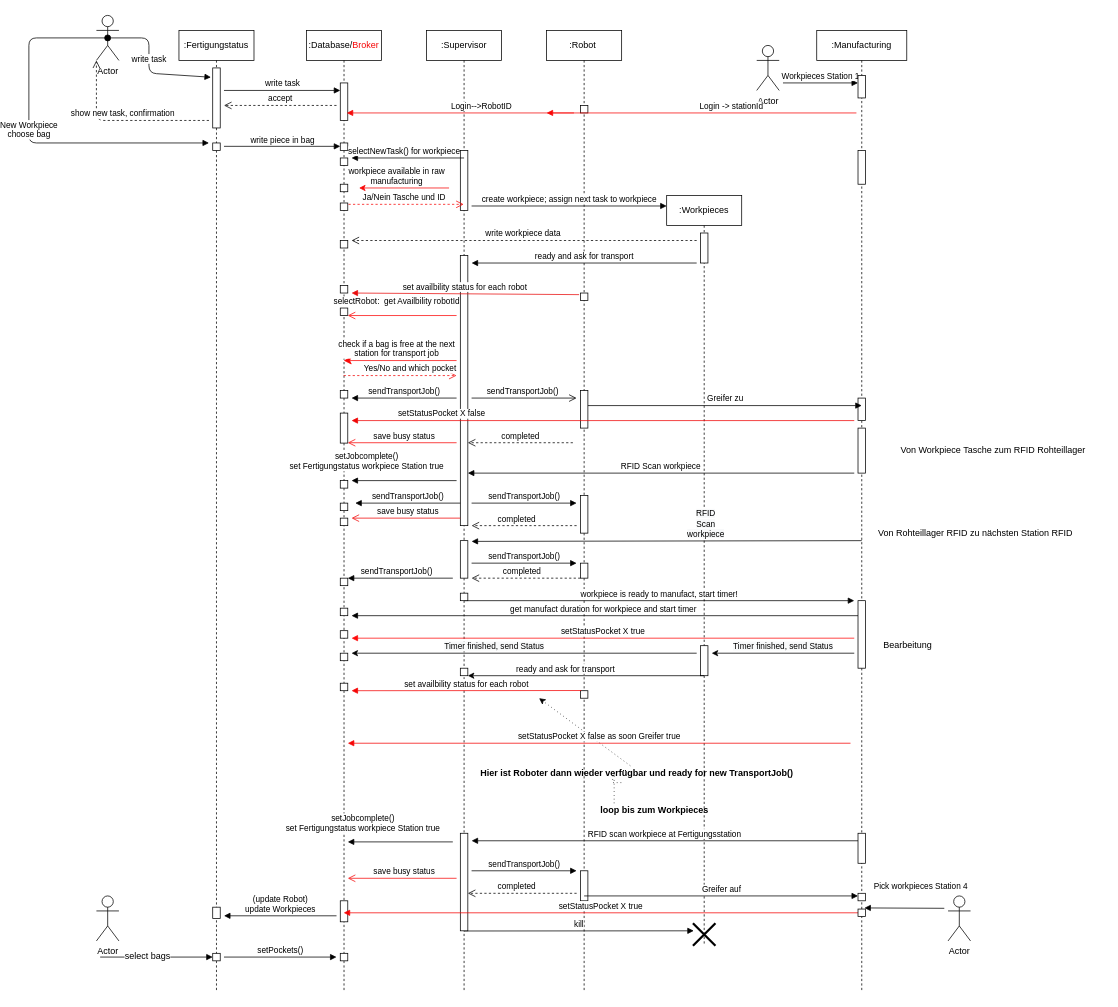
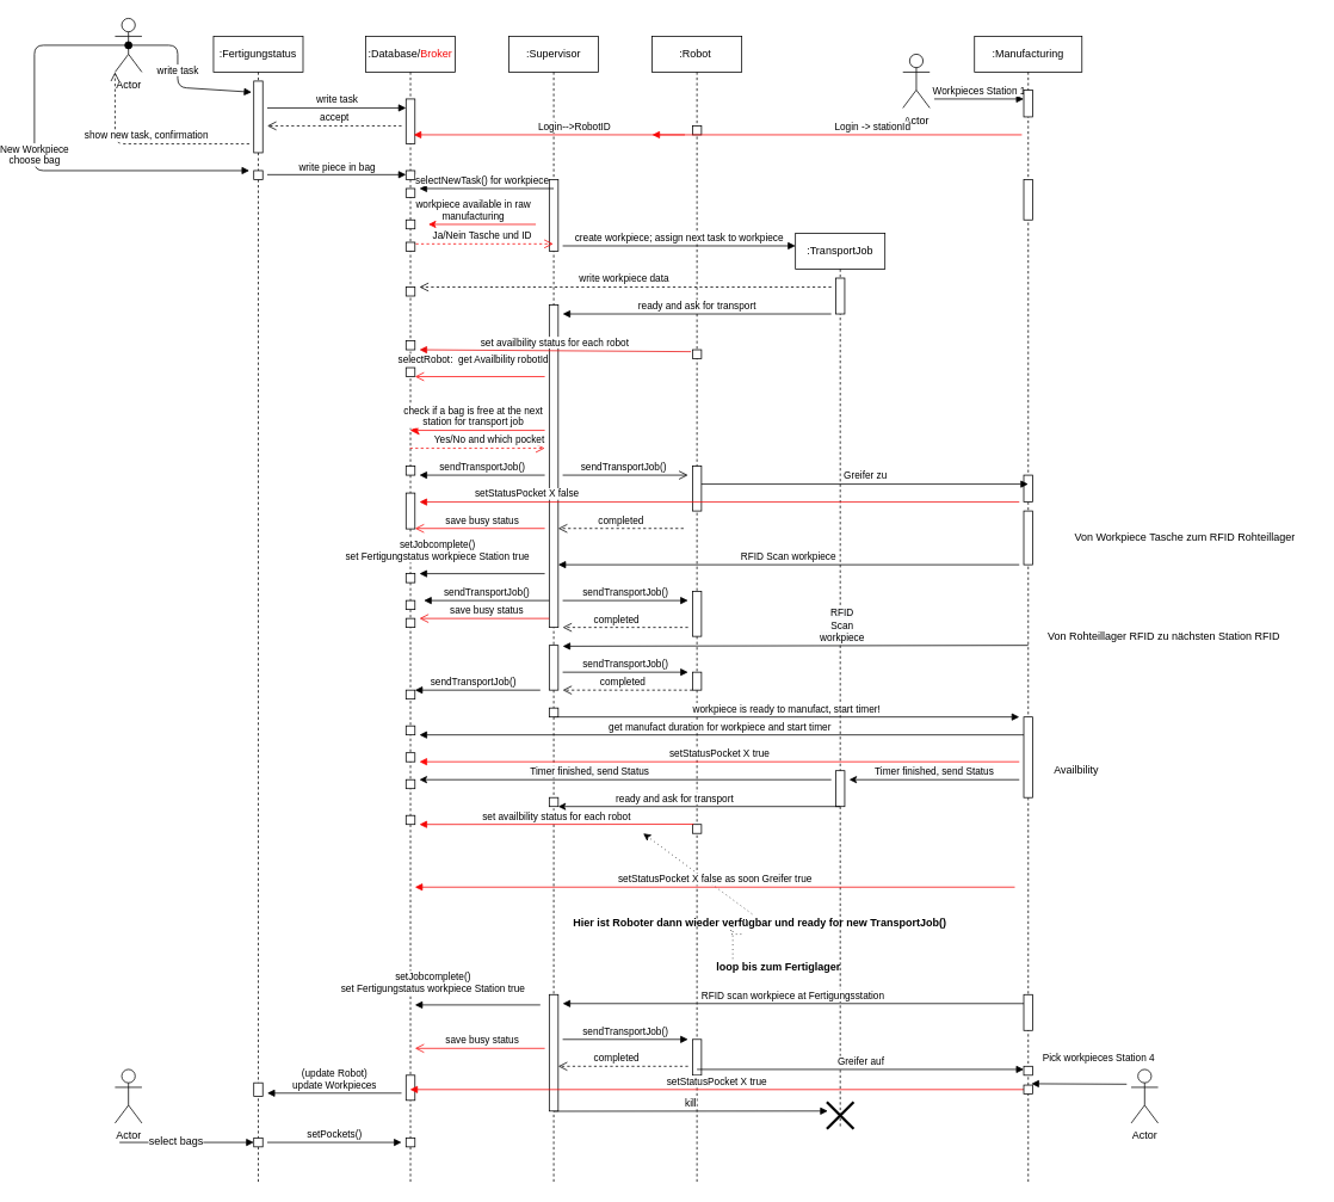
- <mxCell id="20" value=":Workpieces" style="shape=umlLifeline;perimeter=lifelinePerimeter;whiteSpace=wrap;html=1;container=1;collapsible=0;recursiveResize=0;outlineConnect=0;" parent="1" vertex="1"><mxGeometry x="870" y="260" width="100" height="1000" as="geometry" /></mxCell>
+ <mxCell id="20" value=":TransportJob" style="shape=umlLifeline;perimeter=lifelinePerimeter;whiteSpace=wrap;html=1;container=1;collapsible=0;recursiveResize=0;outlineConnect=0;" parent="1" vertex="1"><mxGeometry x="870" y="260" width="100" height="1000" as="geometry" /></mxCell>
- <mxCell id="102" value="Bearbeitung" style="text;html=1;resizable=0;points=[];autosize=1;align=left;verticalAlign=top;spacingTop=-4;" parent="1" vertex="1"><mxGeometry x="1157" y="849" width="80" height="20" as="geometry" /></mxCell>
+ <mxCell id="102" value="Availbility" style="text;html=1;resizable=0;points=[];autosize=1;align=left;verticalAlign=top;spacingTop=-4;" parent="1" vertex="1"><mxGeometry x="1157" y="849" width="80" height="20" as="geometry" /></mxCell>
- <mxCell id="96" value="&lt;b&gt;loop bis zum Workpieces&lt;/b&gt;" style="text;html=1;resizable=0;points=[];autosize=1;align=left;verticalAlign=top;spacingTop=-4;" parent="1" vertex="1"><mxGeometry x="780" y="1070" width="150" height="20" as="geometry" /></mxCell>
+ <mxCell id="96" value="&lt;b&gt;loop bis zum Fertiglager&lt;/b&gt;" style="text;html=1;resizable=0;points=[];autosize=1;align=left;verticalAlign=top;spacingTop=-4;" parent="1" vertex="1"><mxGeometry x="780" y="1070" width="150" height="20" as="geometry" /></mxCell>
